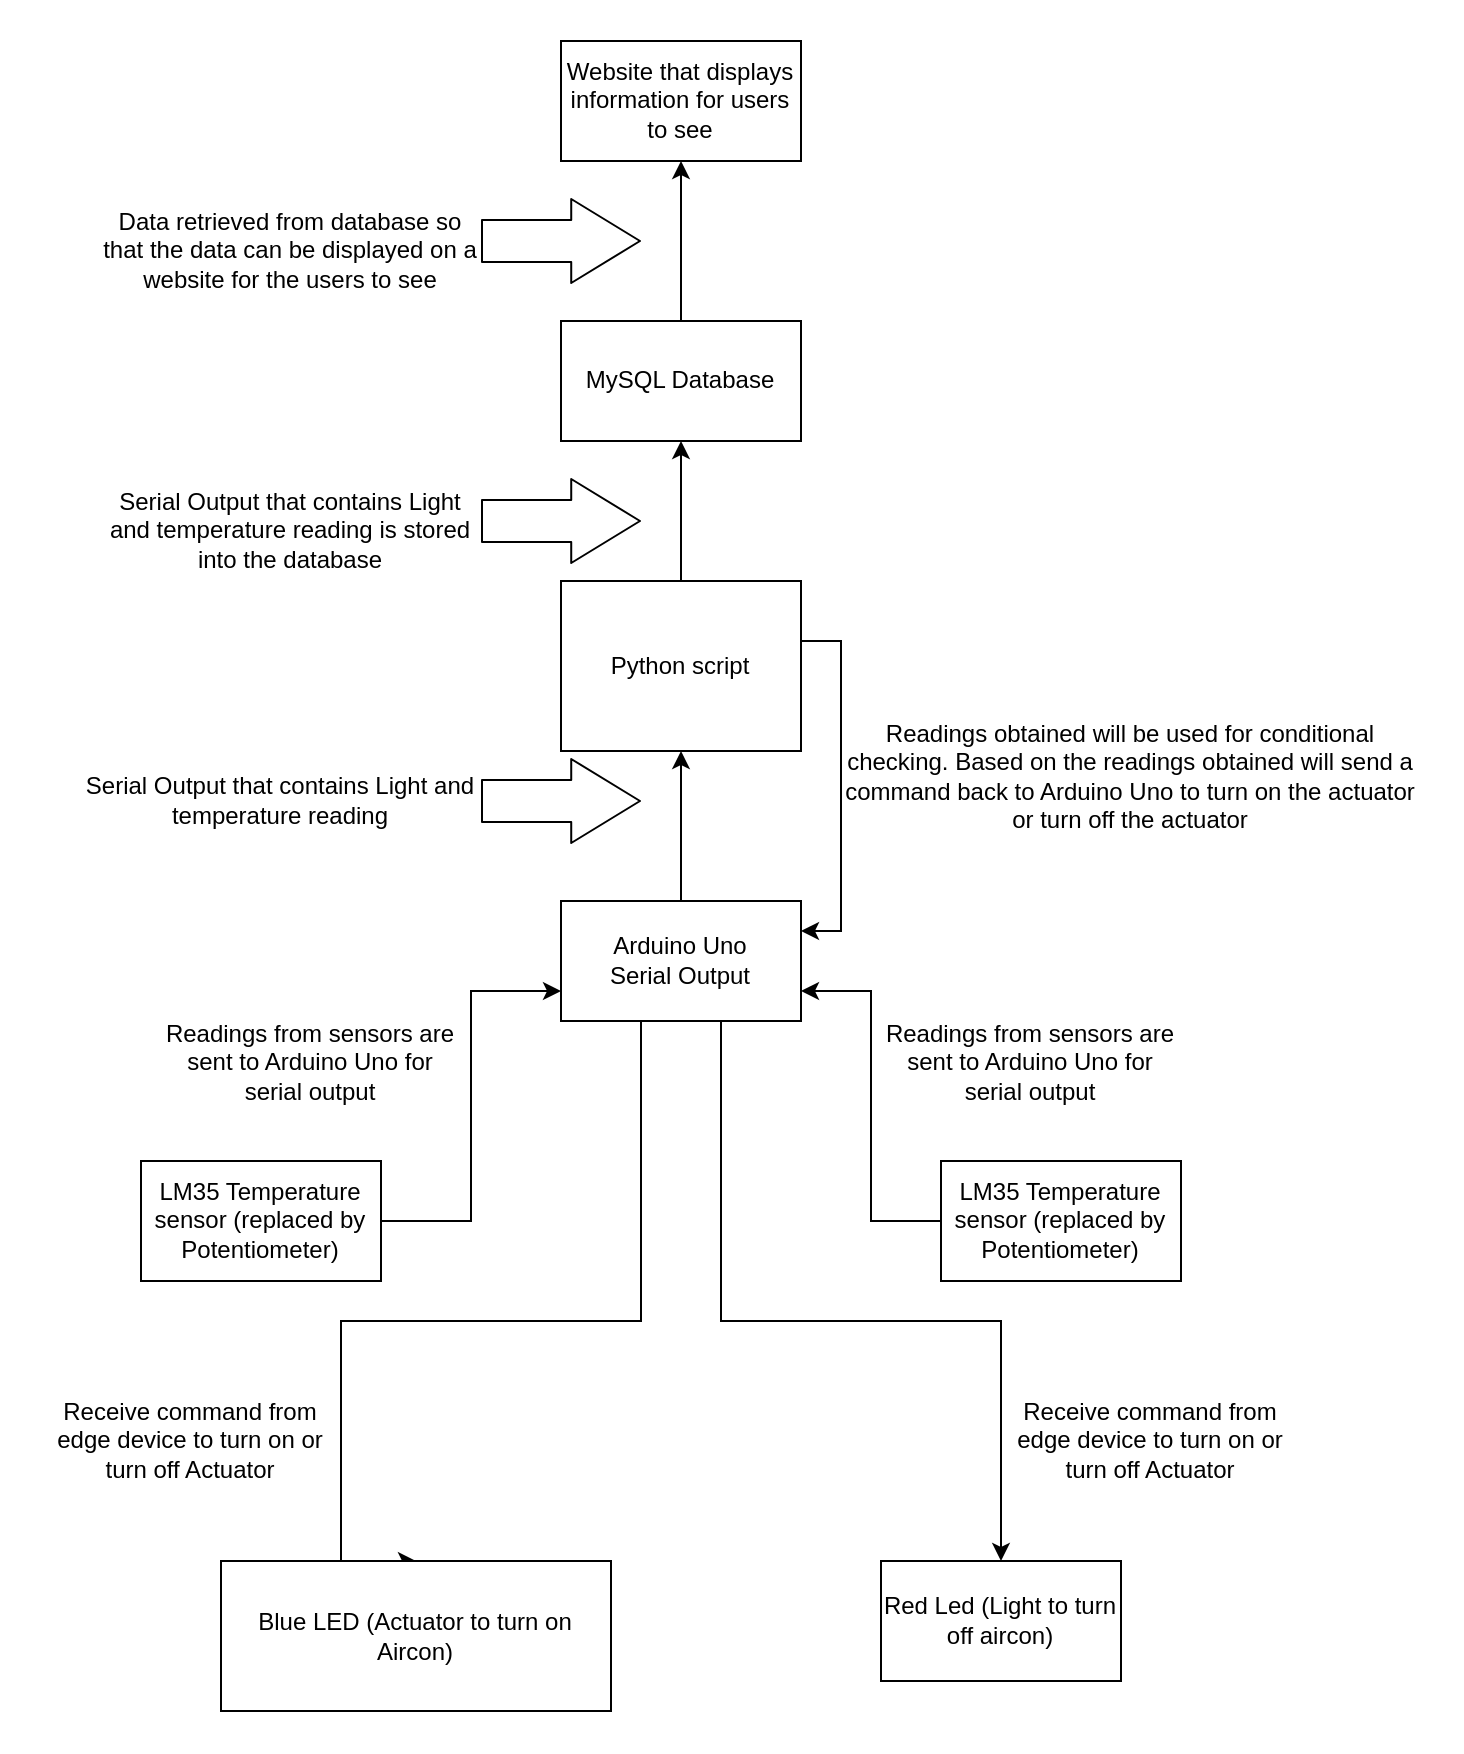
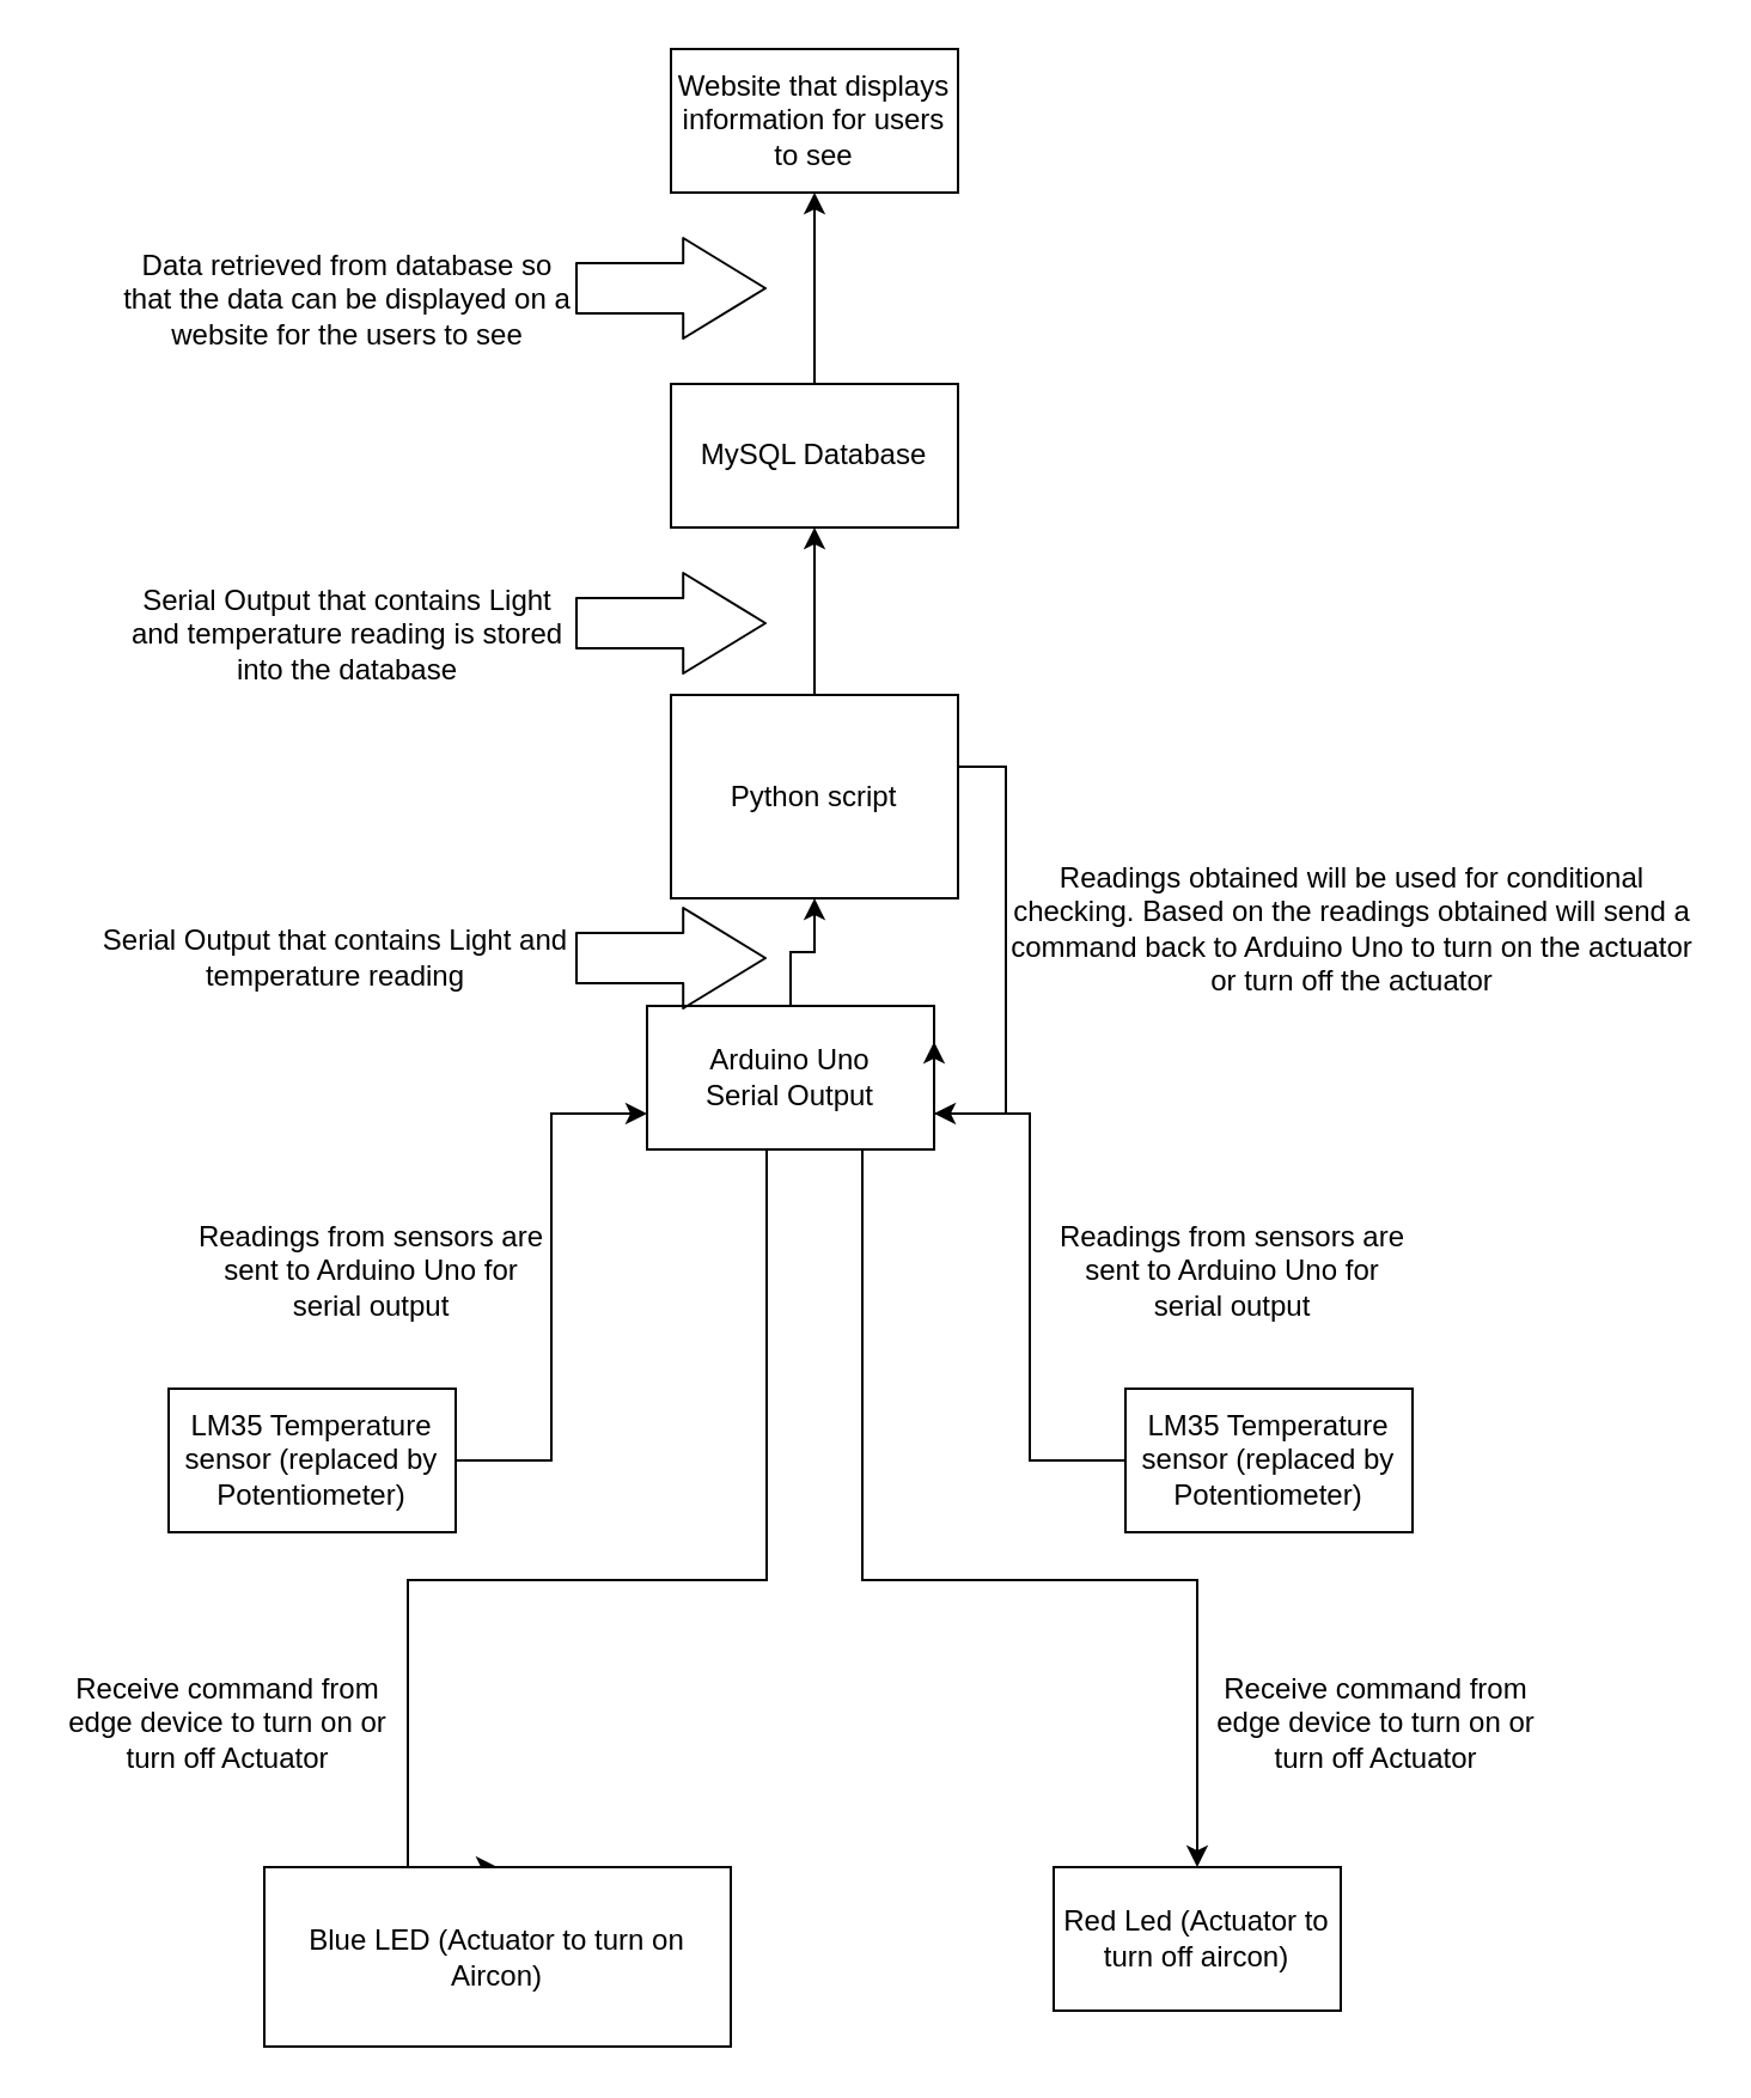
- <mxCell id="7" value="Arduino Uno&lt;br&gt;Serial Output" style="rounded=0;whiteSpace=wrap;html=1;" vertex="1" parent="1"><mxGeometry x="280" y="450" width="120" height="60" as="geometry" /></mxCell>
+ <mxCell id="7" value="Arduino Uno&lt;br&gt;Serial Output" style="rounded=0;whiteSpace=wrap;html=1;" vertex="1" parent="1"><mxGeometry x="270" y="420" width="120" height="60" as="geometry" /></mxCell>
- <mxCell id="17" value="Red Led (Light to turn off aircon)" style="rounded=0;whiteSpace=wrap;html=1;" vertex="1" parent="1"><mxGeometry x="440" y="780" width="120" height="60" as="geometry" /></mxCell>
+ <mxCell id="17" value="Red Led (Actuator to turn off aircon)" style="rounded=0;whiteSpace=wrap;html=1;" vertex="1" parent="1"><mxGeometry x="440" y="780" width="120" height="60" as="geometry" /></mxCell>
